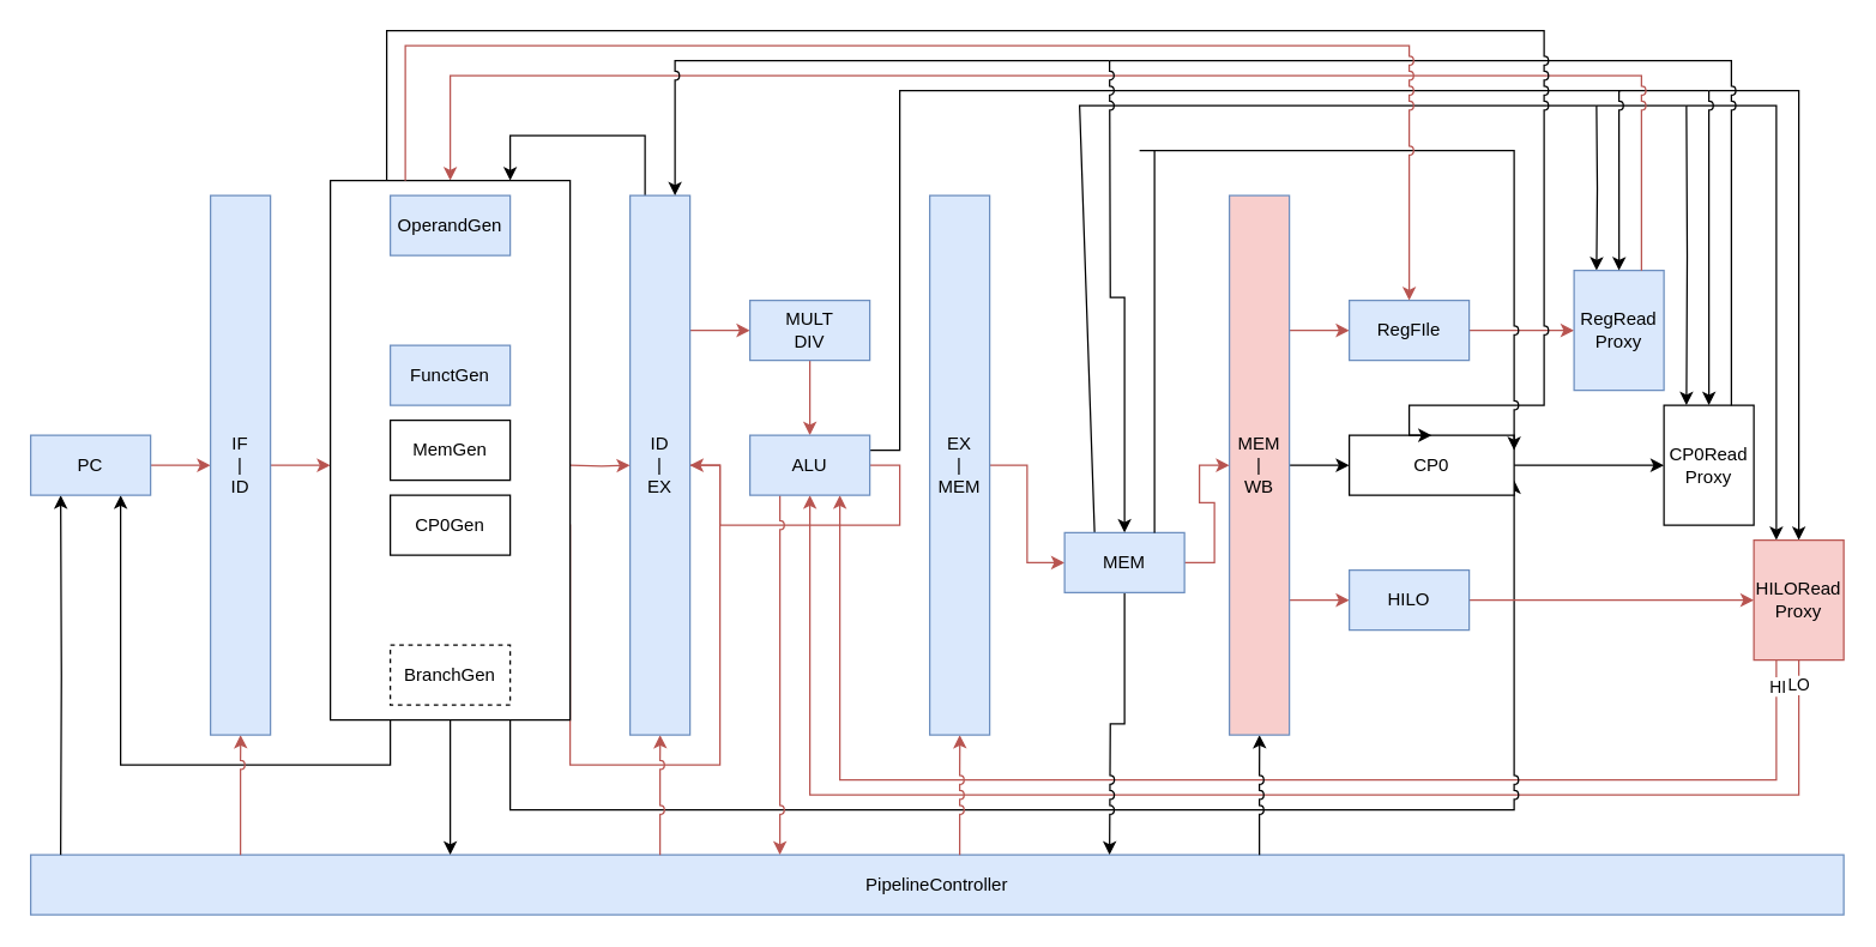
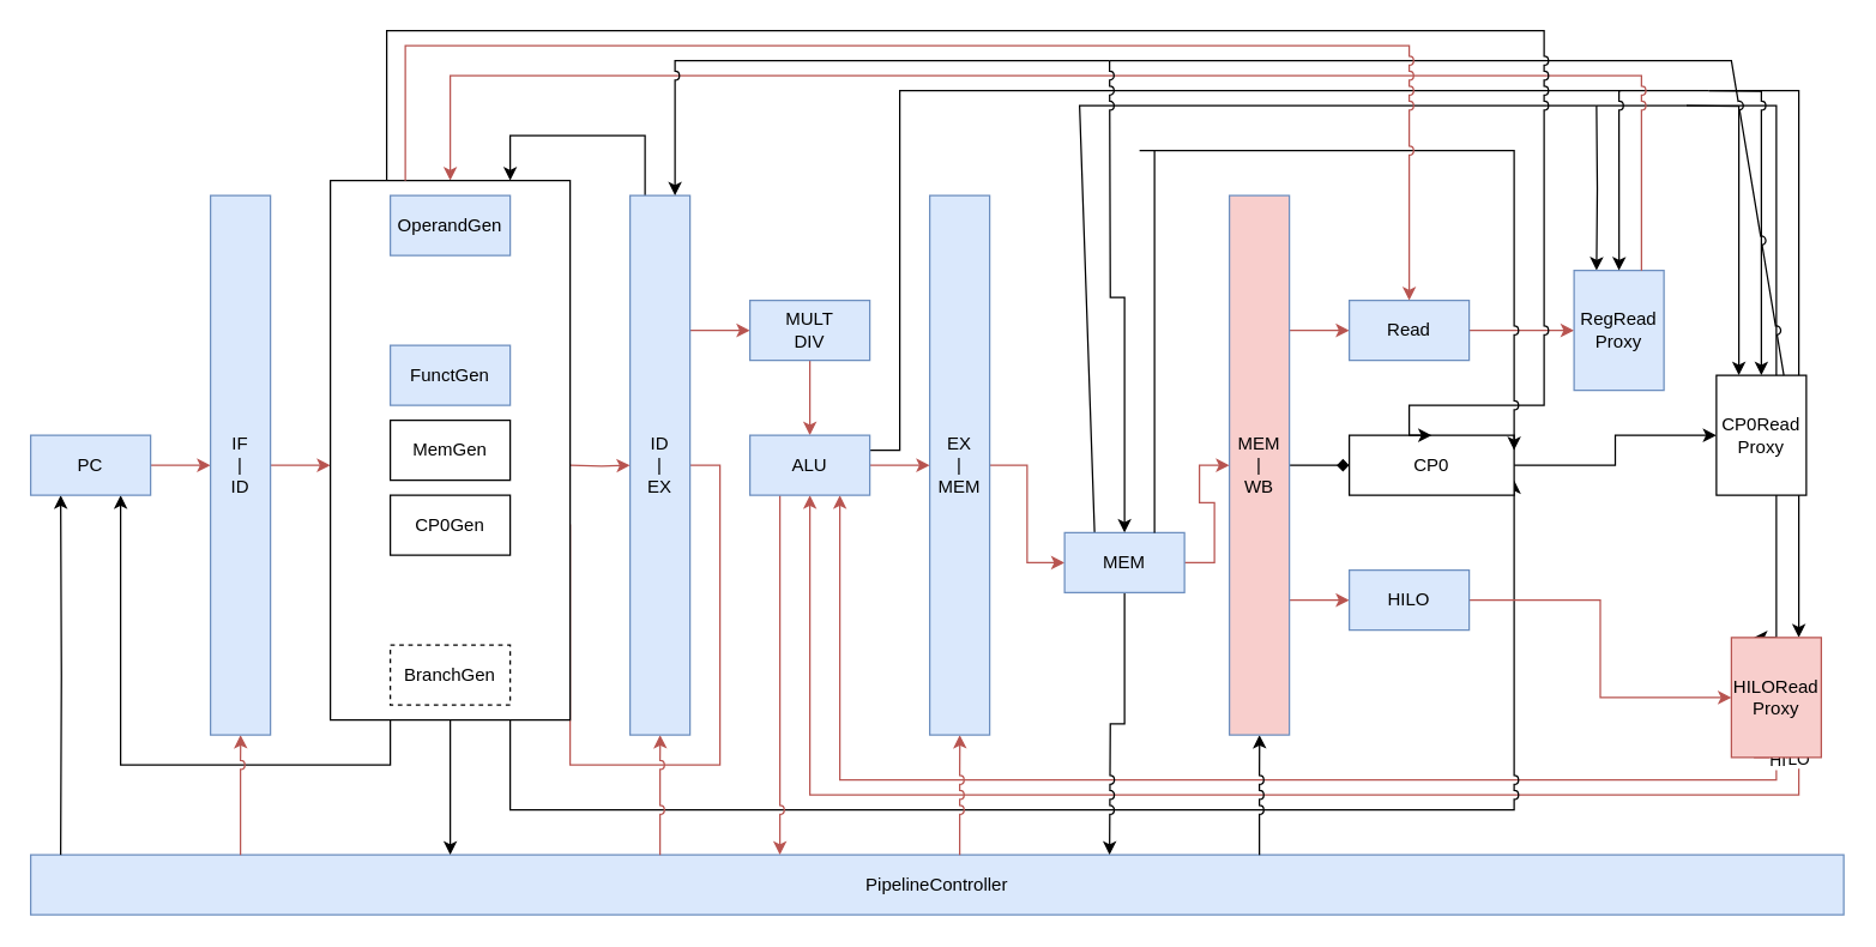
- <mxCell id="45" value="RegFIle" style="rounded=0;whiteSpace=wrap;html=1;fillColor=#dae8fc;strokeColor=#6c8ebf;" vertex="1" parent="1"><mxGeometry x="900" y="200" width="80" height="40" as="geometry" /></mxCell>
+ <mxCell id="45" value="Read" style="rounded=0;whiteSpace=wrap;html=1;fillColor=#dae8fc;strokeColor=#6c8ebf;" vertex="1" parent="1"><mxGeometry x="900" y="200" width="80" height="40" as="geometry" /></mxCell>
- <mxCell id="29" style="edgeStyle=orthogonalEdgeStyle;rounded=0;orthogonalLoop=1;jettySize=auto;html=1;exitX=1;exitY=0.5;exitDx=0;exitDy=0;entryX=0;entryY=0.5;entryDx=0;entryDy=0;" edge="1" parent="1" source="33" target="47"><mxGeometry relative="1" as="geometry" /></mxCell>
+ <mxCell id="29" style="edgeStyle=orthogonalEdgeStyle;rounded=0;orthogonalLoop=1;jettySize=auto;html=1;exitX=1;exitY=0.5;exitDx=0;exitDy=0;entryX=0;entryY=0.5;entryDx=0;entryDy=0;endArrow=diamond;" edge="1" parent="1" source="33" target="47"><mxGeometry relative="1" as="geometry" /></mxCell>
- <mxCell id="53" value="CP0Read&lt;br&gt;Proxy" style="rounded=0;whiteSpace=wrap;html=1;" vertex="1" parent="1"><mxGeometry x="1110" y="270" width="60" height="80" as="geometry" /></mxCell>
+ <mxCell id="53" value="CP0Read&lt;br&gt;Proxy" style="rounded=0;whiteSpace=wrap;html=1;" vertex="1" parent="1"><mxGeometry x="1145" y="250" width="60" height="80" as="geometry" /></mxCell>
- <mxCell id="38" style="edgeStyle=orthogonalEdgeStyle;rounded=0;orthogonalLoop=1;jettySize=auto;html=1;exitX=1;exitY=0.5;exitDx=0;exitDy=0;fillColor=#f8cecc;strokeColor=#b85450;" edge="1" parent="1" source="40" target="25"><mxGeometry relative="1" as="geometry" /></mxCell>
+ <mxCell id="38" style="edgeStyle=orthogonalEdgeStyle;rounded=0;orthogonalLoop=1;jettySize=auto;html=1;exitX=1;exitY=0.5;exitDx=0;exitDy=0;entryX=0;entryY=0.5;entryDx=0;entryDy=0;fillColor=#f8cecc;strokeColor=#b85450;" edge="1" parent="1" source="40" target="28"><mxGeometry relative="1" as="geometry" /></mxCell>
- <mxCell id="54" value="HILORead&lt;br&gt;Proxy" style="rounded=0;whiteSpace=wrap;html=1;fillColor=#f8cecc;strokeColor=#b85450;" vertex="1" parent="1"><mxGeometry x="1170" y="360" width="60" height="80" as="geometry" /></mxCell>
+ <mxCell id="54" value="HILORead&lt;br&gt;Proxy" style="rounded=0;whiteSpace=wrap;html=1;fillColor=#f8cecc;strokeColor=#b85450;" vertex="1" parent="1"><mxGeometry x="1155" y="425" width="60" height="80" as="geometry" /></mxCell>
